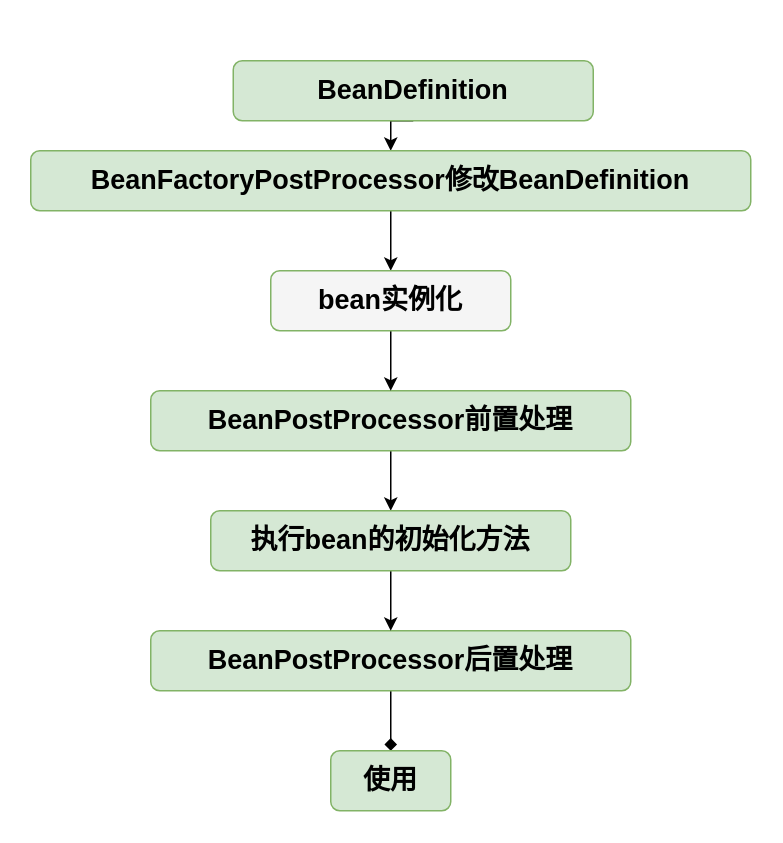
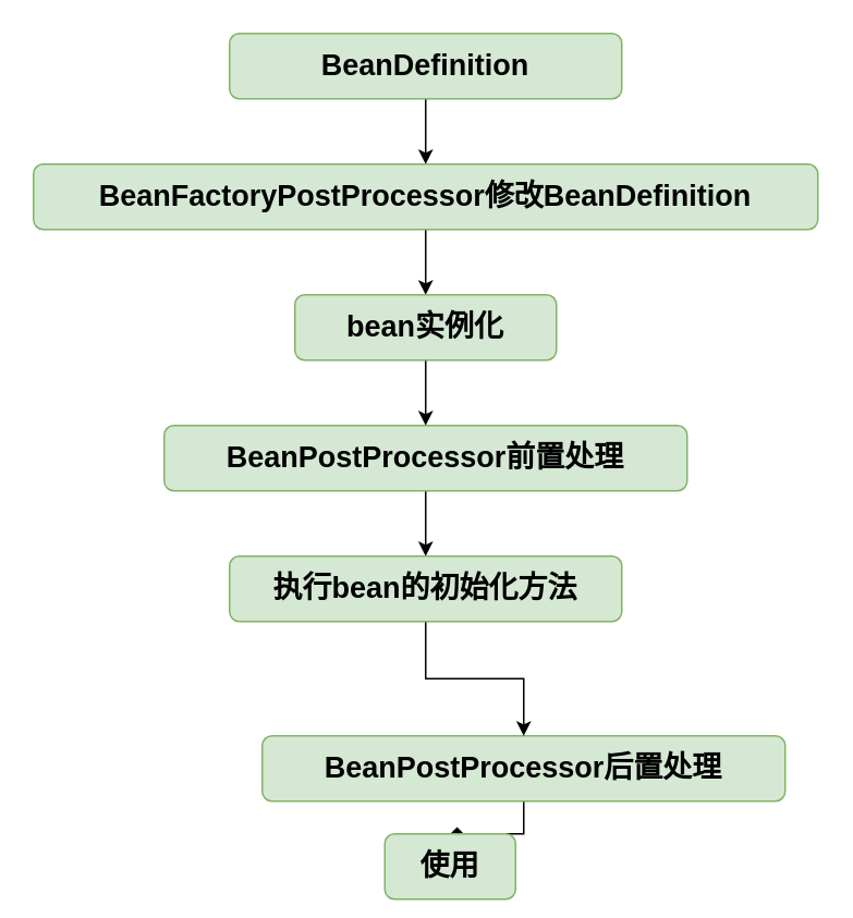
- <mxCell id="3" value="&lt;font style=&quot;font-size: 18px&quot;&gt;BeanDefinition&lt;/font&gt;" style="rounded=1;whiteSpace=wrap;html=1;strokeColor=#82b366;fillColor=#d5e8d4;fontStyle=1" parent="1" vertex="1"><mxGeometry x="155" y="40" width="240" height="40" as="geometry" /></mxCell>
+ <mxCell id="3" value="&lt;font style=&quot;font-size: 18px&quot;&gt;BeanDefinition&lt;/font&gt;" style="rounded=1;whiteSpace=wrap;html=1;strokeColor=#82b366;fillColor=#d5e8d4;fontStyle=1" parent="1" vertex="1"><mxGeometry x="140" y="20" width="240" height="40" as="geometry" /></mxCell>
- <mxCell id="11" value="&lt;font style=&quot;font-size: 18px&quot;&gt;bean实例化&lt;/font&gt;" style="rounded=1;whiteSpace=wrap;html=1;strokeColor=#82b366;fillColor=#f5f5f5;fontStyle=1;" parent="1" vertex="1"><mxGeometry x="180" y="180" width="160" height="40" as="geometry" /></mxCell>
+ <mxCell id="11" value="&lt;font style=&quot;font-size: 18px&quot;&gt;bean实例化&lt;/font&gt;" style="rounded=1;whiteSpace=wrap;html=1;strokeColor=#82b366;fillColor=#d5e8d4;fontStyle=1" parent="1" vertex="1"><mxGeometry x="180" y="180" width="160" height="40" as="geometry" /></mxCell>
- <mxCell id="9" value="&lt;font style=&quot;font-size: 18px&quot;&gt;BeanPostProcessor后置处理&lt;/font&gt;" style="rounded=1;whiteSpace=wrap;html=1;strokeColor=#82b366;fillColor=#d5e8d4;fontStyle=1" parent="1" vertex="1"><mxGeometry x="100" y="420" width="320" height="40" as="geometry" /></mxCell>
+ <mxCell id="9" value="&lt;font style=&quot;font-size: 18px&quot;&gt;BeanPostProcessor后置处理&lt;/font&gt;" style="rounded=1;whiteSpace=wrap;html=1;strokeColor=#82b366;fillColor=#d5e8d4;fontStyle=1" parent="1" vertex="1"><mxGeometry x="160" y="450" width="320" height="40" as="geometry" /></mxCell>
- <mxCell id="14" value="&lt;font style=&quot;font-size: 18px&quot;&gt;使用&lt;/font&gt;" style="rounded=1;whiteSpace=wrap;html=1;strokeColor=#82b366;fillColor=#d5e8d4;fontStyle=1" parent="1" vertex="1"><mxGeometry x="220" y="500" width="80" height="40" as="geometry" /></mxCell>
+ <mxCell id="14" value="&lt;font style=&quot;font-size: 18px&quot;&gt;使用&lt;/font&gt;" style="rounded=1;whiteSpace=wrap;html=1;strokeColor=#82b366;fillColor=#d5e8d4;fontStyle=1" parent="1" vertex="1"><mxGeometry x="235" y="510" width="80" height="40" as="geometry" /></mxCell>
